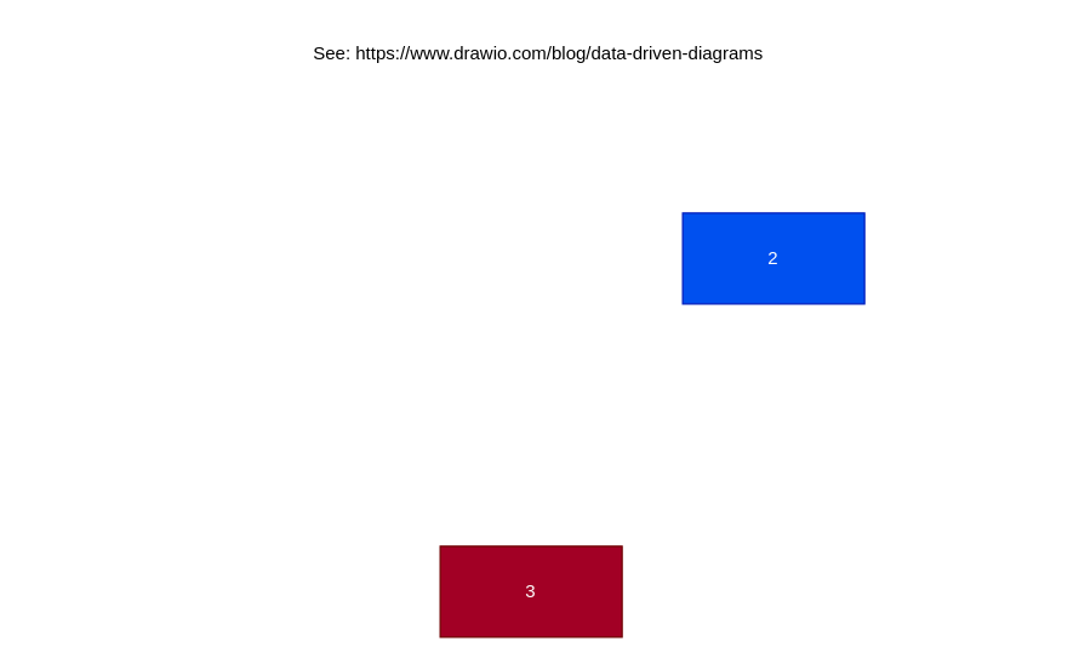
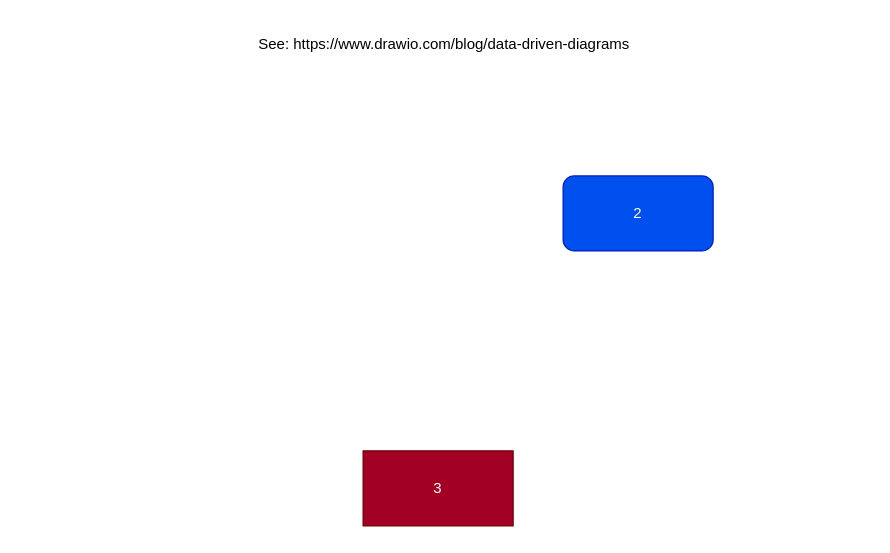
- <mxCell id="2" value="2" style="rounded=0;whiteSpace=wrap;html=1;fillColor=#0050ef;fontColor=#ffffff;strokeColor=#001DBC;" parent="1" vertex="1"><mxGeometry x="450" y="140" width="120" height="60" as="geometry" /></mxCell>
+ <mxCell id="2" value="2" style="whiteSpace=wrap;html=1;fillColor=#0050ef;fontColor=#ffffff;strokeColor=#001DBC;rounded=1;" parent="1" vertex="1"><mxGeometry x="450" y="140" width="120" height="60" as="geometry" /></mxCell>
